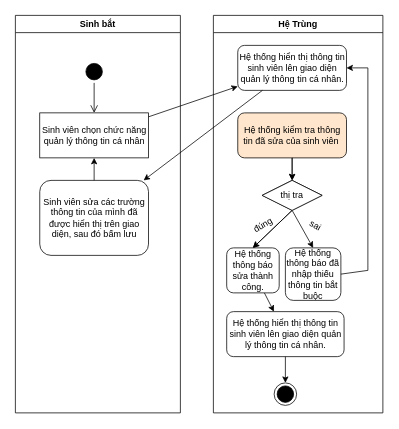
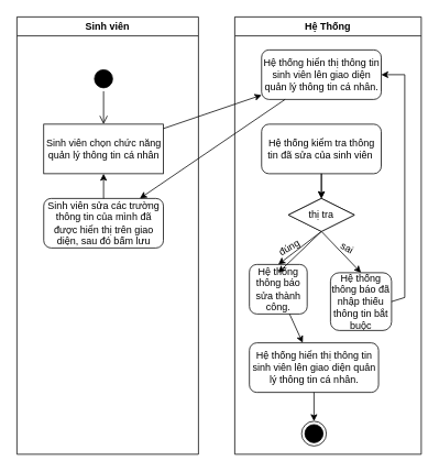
- <mxCell id="2" value="Sinh bắt" style="swimlane;" parent="1" vertex="1"><mxGeometry x="20" y="20" width="220" height="530" as="geometry" /></mxCell>
+ <mxCell id="2" value="Sinh viên" style="swimlane;" parent="1" vertex="1"><mxGeometry x="20" y="20" width="220" height="530" as="geometry" /></mxCell>
- <mxCell id="7" value="Hệ Trùng" style="swimlane;" parent="1" vertex="1"><mxGeometry x="284" y="20" width="226" height="530" as="geometry" /></mxCell>
+ <mxCell id="7" value="Hệ Thống" style="swimlane;" parent="1" vertex="1"><mxGeometry x="284" y="20" width="226" height="530" as="geometry" /></mxCell>
- <mxCell id="9" value="Hệ thống kiểm tra thông tin đã sửa của sinh viên&amp;nbsp;" style="rounded=1;whiteSpace=wrap;html=1;fillColor=#ffe6cc;" parent="7" vertex="1"><mxGeometry x="32.5" y="130" width="145" height="60" as="geometry" /></mxCell>
+ <mxCell id="9" value="Hệ thống kiểm tra thông tin đã sửa của sinh viên&amp;nbsp;" style="rounded=1;whiteSpace=wrap;html=1;" parent="7" vertex="1"><mxGeometry x="32.5" y="130" width="145" height="60" as="geometry" /></mxCell>
- <mxCell id="6" value="Sinh viên sửa các trường thông tin của mình đã được hiển thị trên giao diện, sau đó bấm lưu" style="rounded=1;whiteSpace=wrap;html=1;" parent="2" vertex="1"><mxGeometry x="32.5" y="220" width="145" height="100" as="geometry" /></mxCell>
+ <mxCell id="6" value="Sinh viên sửa các trường thông tin của mình đã được hiển thị trên giao diện, sau đó bấm lưu" style="rounded=1;whiteSpace=wrap;html=1;" parent="2" vertex="1"><mxGeometry x="32.5" y="220" width="145" height="60" as="geometry" /></mxCell>
- <mxCell id="12" value="Hệ thống thông báo sửa thành công." style="rounded=1;whiteSpace=wrap;html=1;" parent="7" vertex="1"><mxGeometry x="17.75" y="310" width="70" height="60" as="geometry" /></mxCell>
+ <mxCell id="12" value="Hệ thống thông báo sửa thành công." style="rounded=1;whiteSpace=wrap;html=1;" parent="7" vertex="1"><mxGeometry x="17.75" y="300" width="70" height="60" as="geometry" /></mxCell>
- <mxCell id="13" value="Hệ thống thông báo đã nhập thiếu thông tin bắt buộc" style="rounded=1;whiteSpace=wrap;html=1;" parent="7" vertex="1"><mxGeometry x="96" y="310" width="74" height="70" as="geometry" /></mxCell>
+ <mxCell id="13" value="Hệ thống thông báo đã nhập thiếu thông tin bắt buộc" style="rounded=1;whiteSpace=wrap;html=1;" parent="7" vertex="1"><mxGeometry x="116" y="310" width="74" height="70" as="geometry" /></mxCell>
